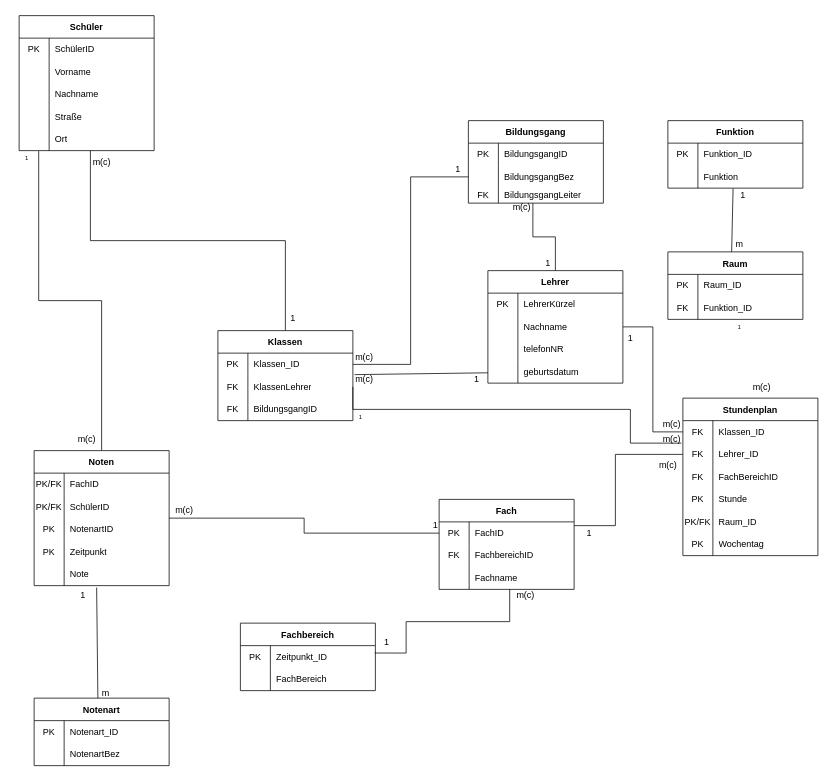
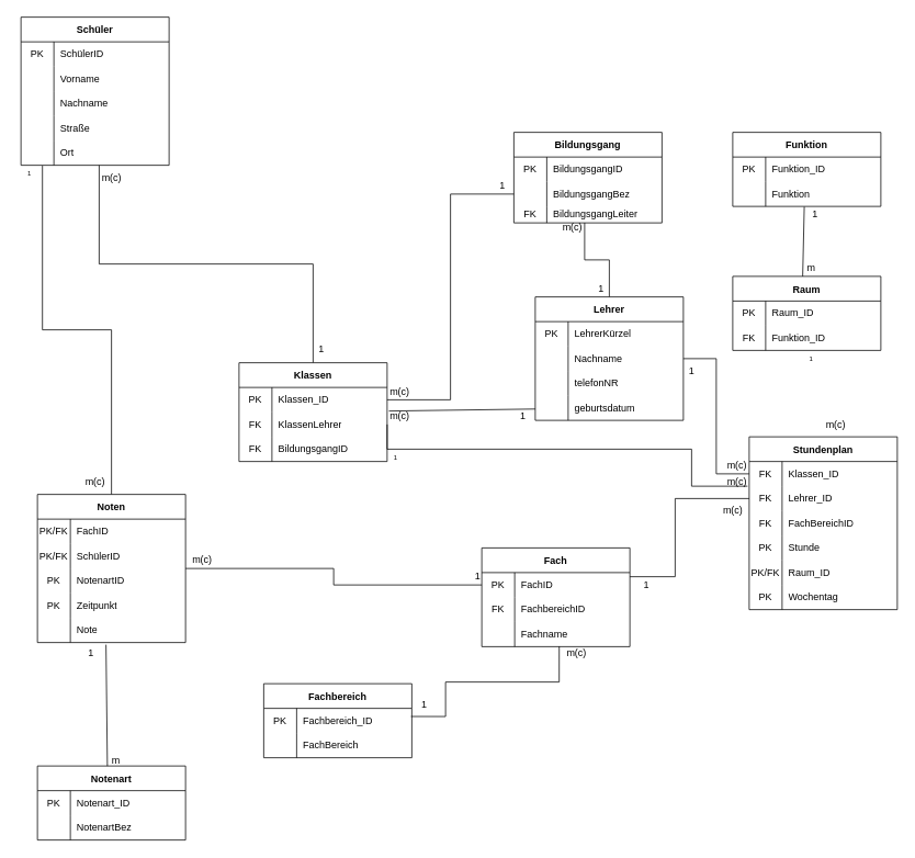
- <mxCell id="110" value="Zeitpunkt_ID" style="shape=partialRectangle;html=1;whiteSpace=wrap;connectable=0;fillColor=none;top=0;left=0;bottom=0;right=0;align=left;spacingLeft=6;overflow=hidden;" vertex="1" parent="108"><mxGeometry x="40" width="140" height="30" as="geometry"><mxRectangle width="140" height="30" as="alternateBounds" /></mxGeometry></mxCell>
+ <mxCell id="110" value="Fachbereich_ID" style="shape=partialRectangle;html=1;whiteSpace=wrap;connectable=0;fillColor=none;top=0;left=0;bottom=0;right=0;align=left;spacingLeft=6;overflow=hidden;" vertex="1" parent="108"><mxGeometry x="40" width="140" height="30" as="geometry"><mxRectangle width="140" height="30" as="alternateBounds" /></mxGeometry></mxCell>
